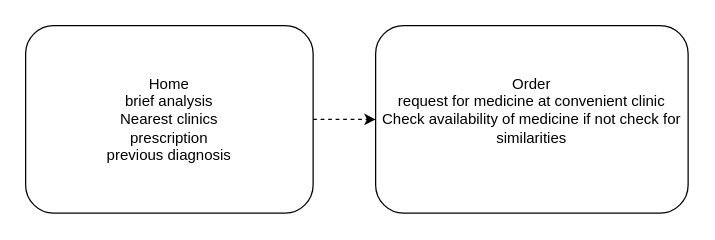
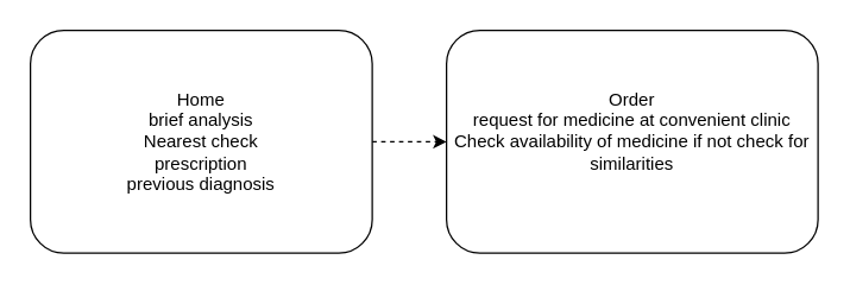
- <mxCell id="3" value="&lt;div&gt;Home&lt;/div&gt;&lt;div&gt;brief analysis&lt;/div&gt;&lt;div&gt;Nearest clinics&lt;/div&gt;&lt;div&gt;prescription&lt;/div&gt;&lt;div&gt;previous diagnosis&lt;br&gt;&lt;/div&gt;" style="rounded=1;whiteSpace=wrap;html=1;" vertex="1" parent="1"><mxGeometry x="20" y="20" width="230" height="150" as="geometry" /></mxCell>
+ <mxCell id="3" value="&lt;div&gt;Home&lt;/div&gt;&lt;div&gt;brief analysis&lt;/div&gt;&lt;div&gt;Nearest check&lt;/div&gt;&lt;div&gt;prescription&lt;/div&gt;&lt;div&gt;previous diagnosis&lt;br&gt;&lt;/div&gt;" style="rounded=1;whiteSpace=wrap;html=1;" vertex="1" parent="1"><mxGeometry x="20" y="20" width="230" height="150" as="geometry" /></mxCell>
